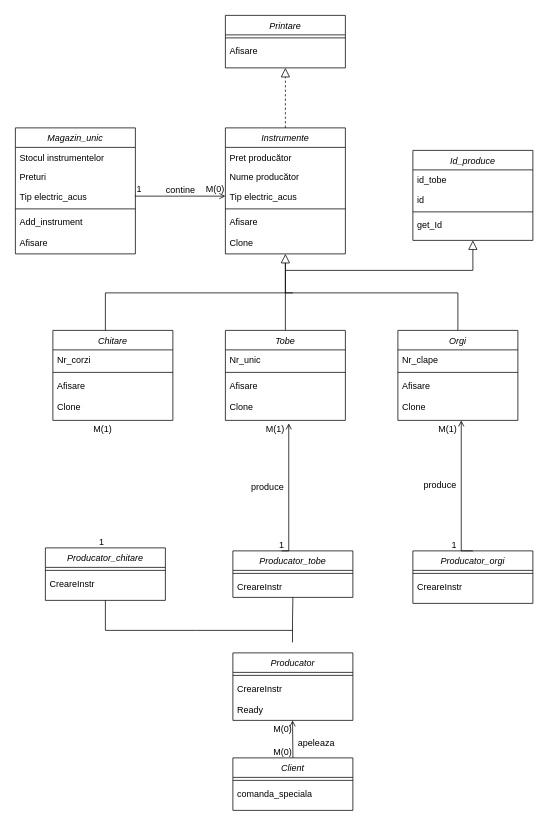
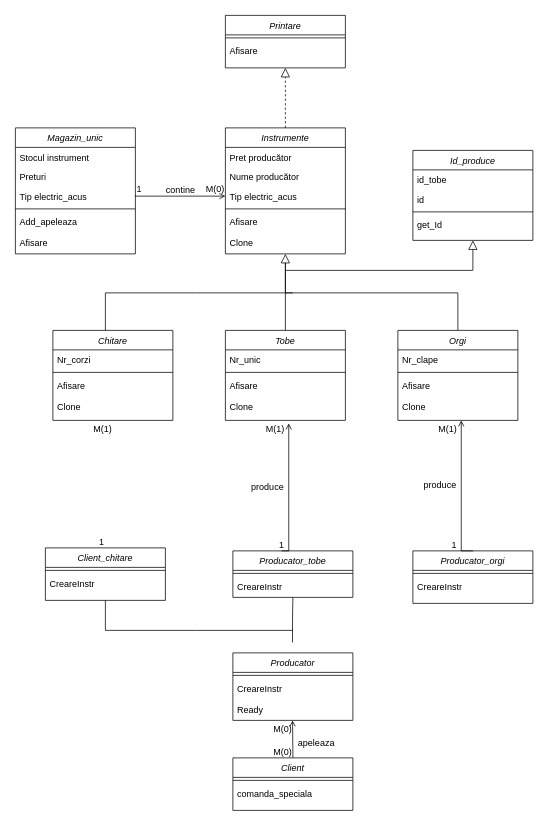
- <mxCell id="28" value="Stocul instrumentelor" style="text;align=left;verticalAlign=top;spacingLeft=4;spacingRight=4;overflow=hidden;rotatable=0;points=[[0,0.5],[1,0.5]];portConstraint=eastwest;" vertex="1" parent="27"><mxGeometry y="26" width="160" height="26" as="geometry" /></mxCell>
+ <mxCell id="28" value="Stocul instrument" style="text;align=left;verticalAlign=top;spacingLeft=4;spacingRight=4;overflow=hidden;rotatable=0;points=[[0,0.5],[1,0.5]];portConstraint=eastwest;" vertex="1" parent="27"><mxGeometry y="26" width="160" height="26" as="geometry" /></mxCell>
- <mxCell id="32" value="Add_instrument" style="text;align=left;verticalAlign=top;spacingLeft=4;spacingRight=4;overflow=hidden;rotatable=0;points=[[0,0.5],[1,0.5]];portConstraint=eastwest;" vertex="1" parent="27"><mxGeometry y="112" width="160" height="28" as="geometry" /></mxCell>
+ <mxCell id="32" value="Add_apeleaza" style="text;align=left;verticalAlign=top;spacingLeft=4;spacingRight=4;overflow=hidden;rotatable=0;points=[[0,0.5],[1,0.5]];portConstraint=eastwest;" vertex="1" parent="27"><mxGeometry y="112" width="160" height="28" as="geometry" /></mxCell>
- <mxCell id="52" value="Producator_chitare" style="swimlane;fontStyle=2;align=center;verticalAlign=top;childLayout=stackLayout;horizontal=1;startSize=26;horizontalStack=0;resizeParent=1;resizeLast=0;collapsible=1;marginBottom=0;rounded=0;shadow=0;strokeWidth=1;" vertex="1" parent="1"><mxGeometry x="60" y="730" width="160" height="70" as="geometry"><mxRectangle x="230" y="140" width="160" height="26" as="alternateBounds" /></mxGeometry></mxCell>
+ <mxCell id="52" value="Client_chitare" style="swimlane;fontStyle=2;align=center;verticalAlign=top;childLayout=stackLayout;horizontal=1;startSize=26;horizontalStack=0;resizeParent=1;resizeLast=0;collapsible=1;marginBottom=0;rounded=0;shadow=0;strokeWidth=1;" vertex="1" parent="1"><mxGeometry x="60" y="730" width="160" height="70" as="geometry"><mxRectangle x="230" y="140" width="160" height="26" as="alternateBounds" /></mxGeometry></mxCell>
